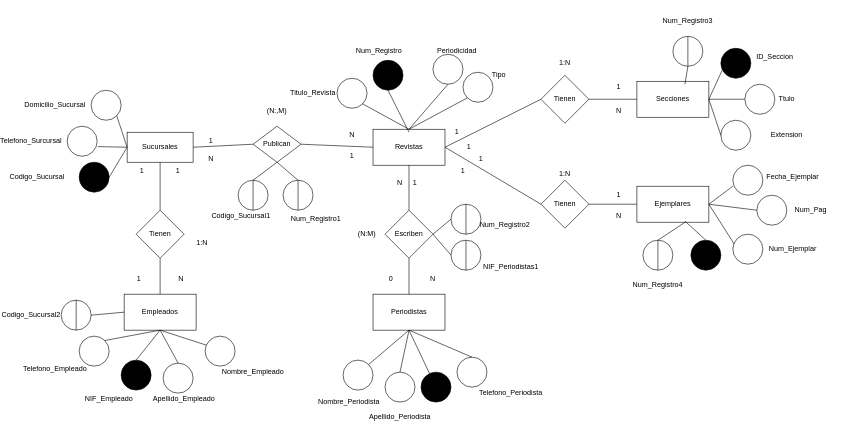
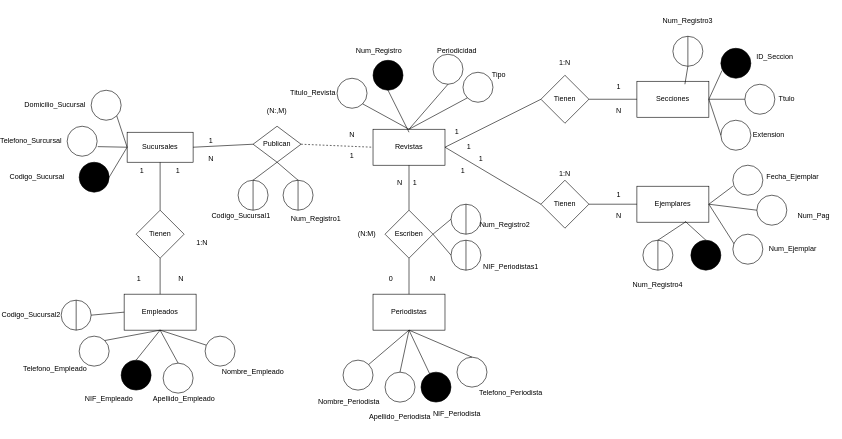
- <mxCell id="74" value="Extension" style="text;html=1;strokeColor=none;fillColor=none;align=center;verticalAlign=middle;whiteSpace=wrap;rounded=0;" vertex="1" parent="1"><mxGeometry x="1280" y="210" width="60" height="30" as="geometry" /></mxCell>
+ <mxCell id="74" value="Extension" style="text;html=1;strokeColor=none;fillColor=none;align=center;verticalAlign=middle;whiteSpace=wrap;rounded=0;" vertex="1" parent="1"><mxGeometry x="1250" y="210" width="60" height="30" as="geometry" /></mxCell>
- <mxCell id="39" value="" style="endArrow=none;html=1;rounded=0;exitX=1;exitY=0.5;exitDx=0;exitDy=0;entryX=0;entryY=0.5;entryDx=0;entryDy=0;" edge="1" parent="1" source="19" target="20"><mxGeometry width="50" height="50" relative="1" as="geometry"><mxPoint x="510" y="380" as="sourcePoint" /><mxPoint x="560" y="330" as="targetPoint" /></mxGeometry></mxCell>
+ <mxCell id="39" value="" style="endArrow=none;html=1;rounded=0;exitX=1;exitY=0.5;exitDx=0;exitDy=0;entryX=0;entryY=0.5;entryDx=0;entryDy=0;dashed=1;" edge="1" parent="1" source="19" target="20"><mxGeometry width="50" height="50" relative="1" as="geometry"><mxPoint x="510" y="380" as="sourcePoint" /><mxPoint x="560" y="330" as="targetPoint" /></mxGeometry></mxCell>
- <mxCell id="76" value="Num_Pag" style="text;html=1;strokeColor=none;fillColor=none;align=center;verticalAlign=middle;whiteSpace=wrap;rounded=0;" vertex="1" parent="1"><mxGeometry x="1320" y="335" width="60" height="30" as="geometry" /></mxCell>
+ <mxCell id="76" value="Num_Pag" style="text;html=1;strokeColor=none;fillColor=none;align=center;verticalAlign=middle;whiteSpace=wrap;rounded=0;" vertex="1" parent="1"><mxGeometry x="1325" y="345" width="60" height="30" as="geometry" /></mxCell>
+ <mxCell id="49" value="NIF_Periodista" style="text;html=1;strokeColor=none;fillColor=none;align=center;verticalAlign=middle;whiteSpace=wrap;rounded=0;" vertex="1" parent="1"><mxGeometry x="730" y="675" width="60" height="30" as="geometry" /></mxCell>
